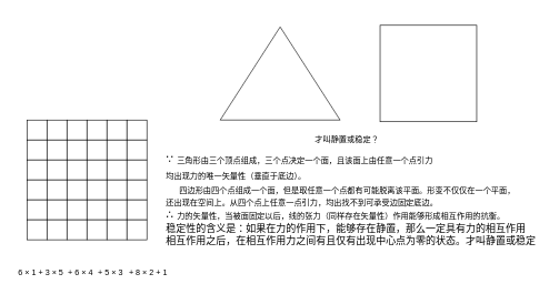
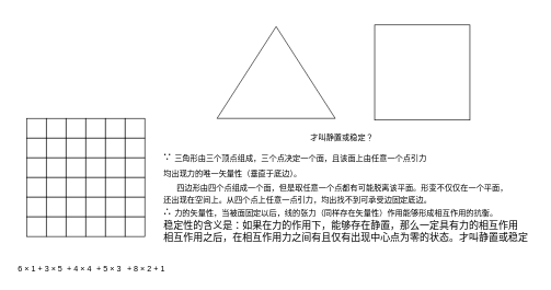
- <mxCell id="48" value="+ 6 × 4" style="text;html=1;align=center;verticalAlign=middle;resizable=0;points=[];autosize=1;" parent="1" vertex="1"><mxGeometry x="95" y="400" width="50" height="20" as="geometry" /></mxCell>
+ <mxCell id="48" value="+ 4 × 4" style="text;html=1;align=center;verticalAlign=middle;resizable=0;points=[];autosize=1;" parent="1" vertex="1"><mxGeometry x="95" y="400" width="50" height="20" as="geometry" /></mxCell>
